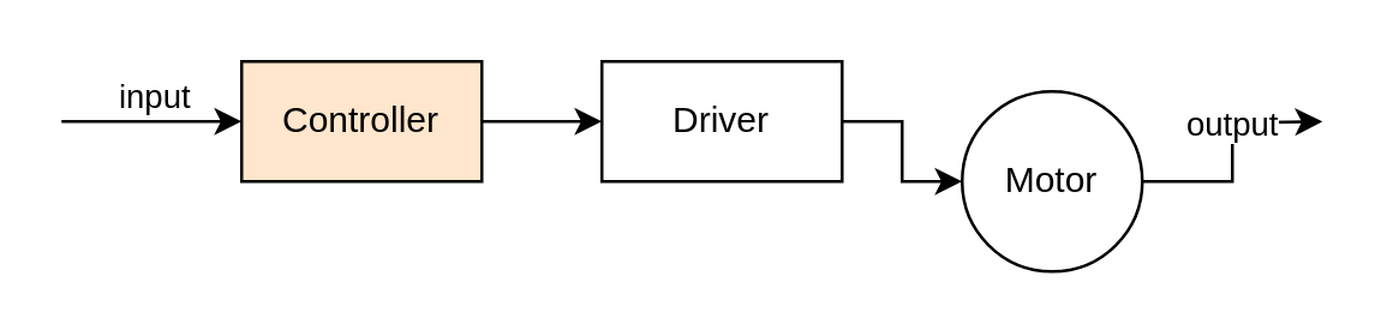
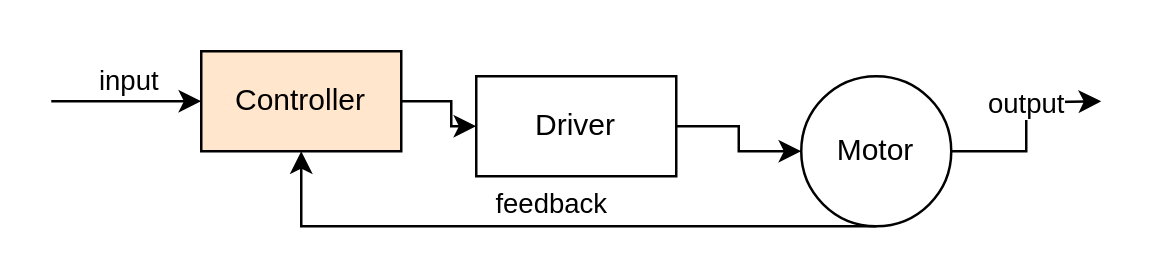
- <mxCell id="6" value="Driver" style="rounded=0;whiteSpace=wrap;html=1;" parent="1" vertex="1"><mxGeometry x="200" y="20" width="80" height="40" as="geometry" /></mxCell>
+ <mxCell id="6" value="Driver" style="rounded=0;whiteSpace=wrap;html=1;" parent="1" vertex="1"><mxGeometry x="190" y="30" width="80" height="40" as="geometry" /></mxCell>
+ <mxCell id="7" value="feedback" style="edgeStyle=orthogonalEdgeStyle;rounded=0;orthogonalLoop=1;jettySize=auto;html=1;entryX=0.5;entryY=1;entryDx=0;entryDy=0;labelPosition=center;verticalLabelPosition=top;align=center;verticalAlign=bottom;" parent="1" source="9" target="4" edge="1"><mxGeometry relative="1" as="geometry"><Array as="points"><mxPoint x="350" y="90" /><mxPoint x="120" y="90" /></Array></mxGeometry></mxCell>
